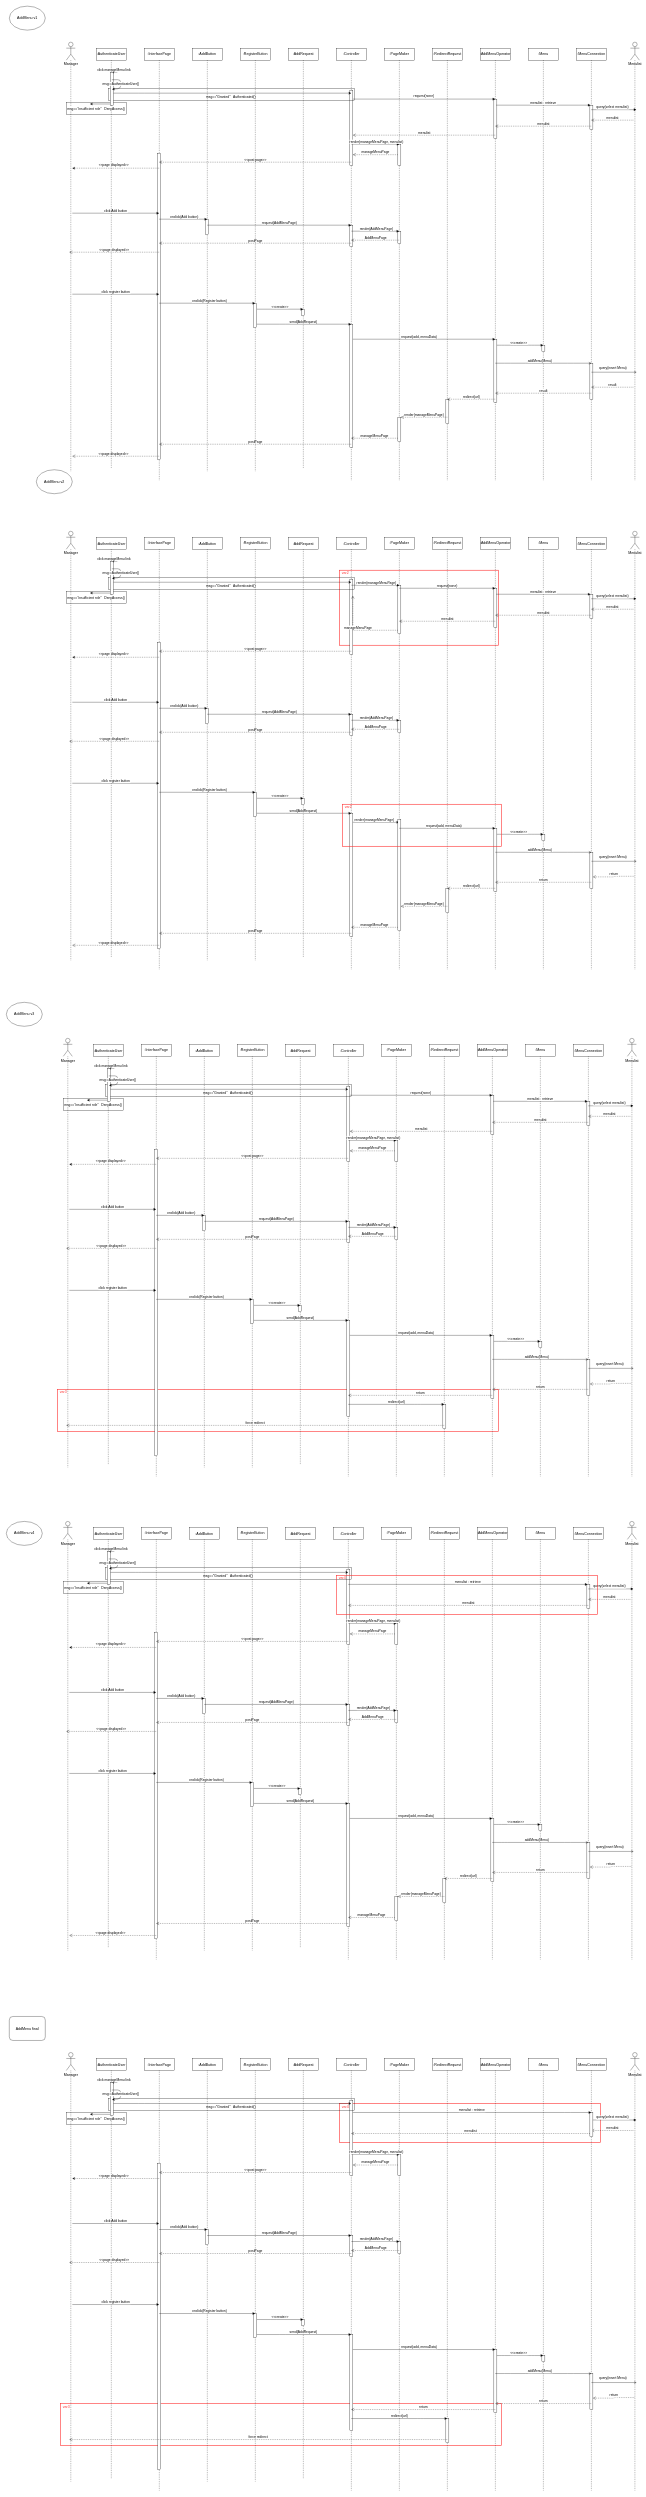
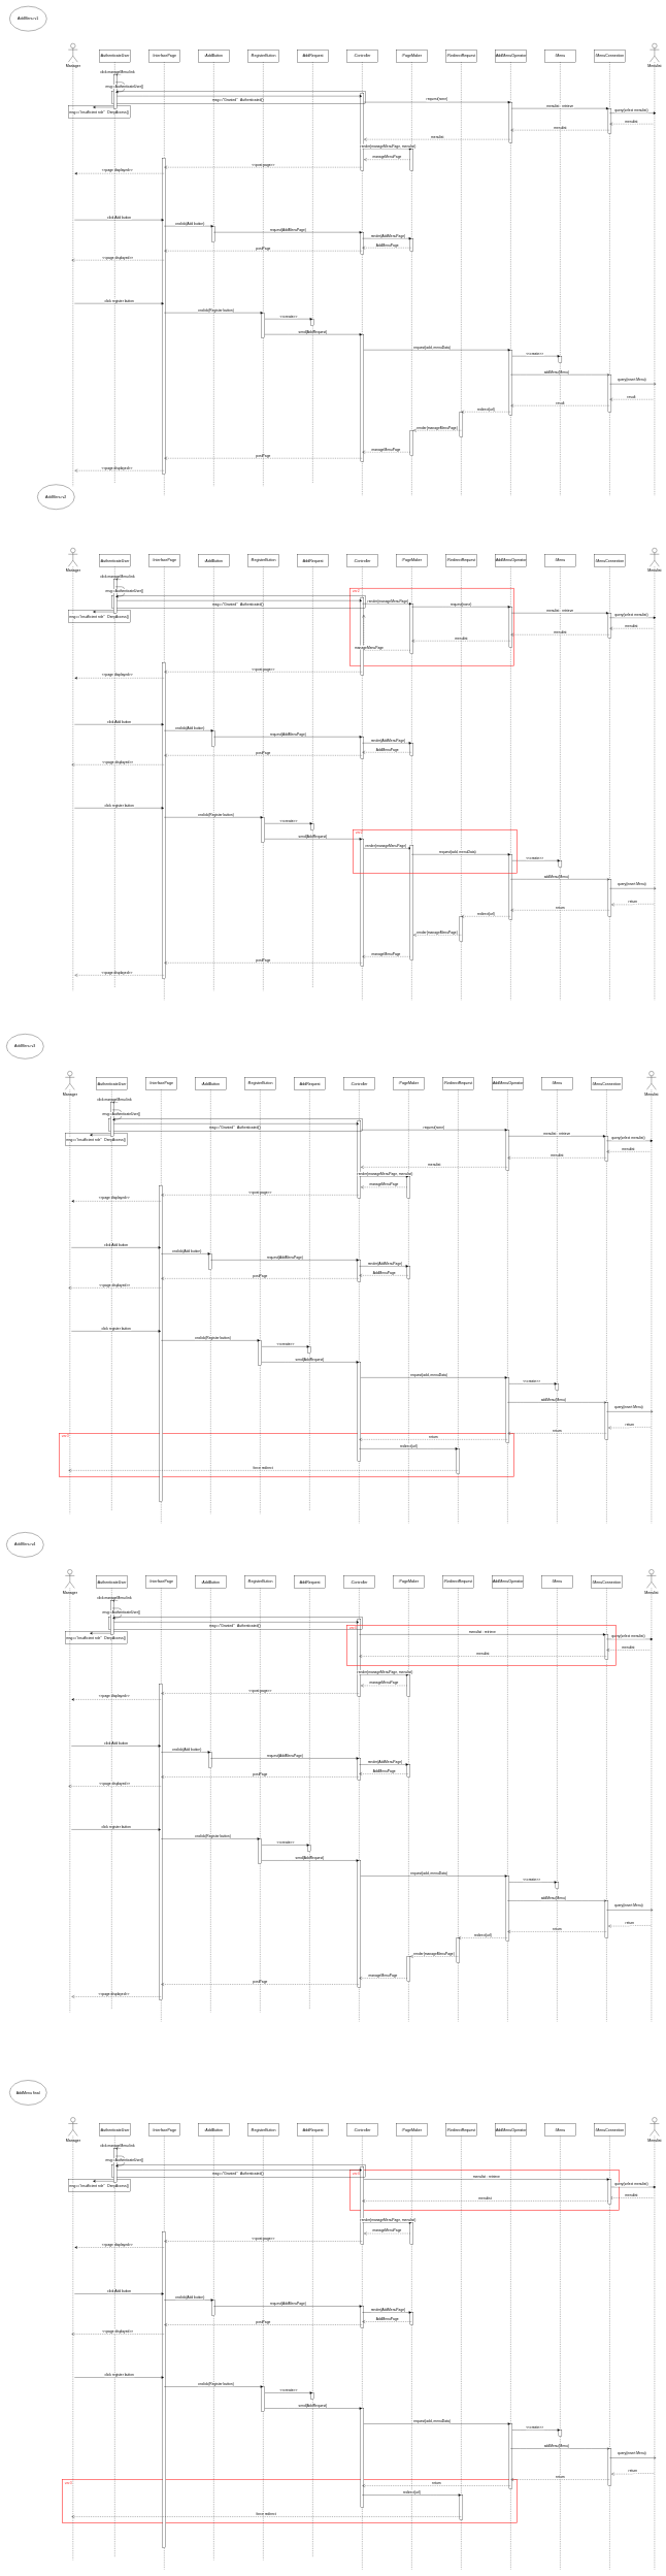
- <mxCell id="287" value="AddMenu v4" style="ellipse;whiteSpace=wrap;html=1;" parent="1" vertex="1"><mxGeometry x="20" y="5070" width="120" height="80" as="geometry" /></mxCell>
+ <mxCell id="287" value="AddMenu v4" style="ellipse;whiteSpace=wrap;html=1;" parent="1" vertex="1"><mxGeometry x="20" y="4950" width="120" height="80" as="geometry" /></mxCell>
- <mxCell id="350" value="AddMenu final" style="whiteSpace=wrap;html=1;rounded=1;" vertex="1" parent="1"><mxGeometry x="30" y="6720" width="120" height="80" as="geometry" /></mxCell>
+ <mxCell id="350" value="AddMenu final" style="ellipse;whiteSpace=wrap;html=1;" vertex="1" parent="1"><mxGeometry x="30" y="6720" width="120" height="80" as="geometry" /></mxCell>
